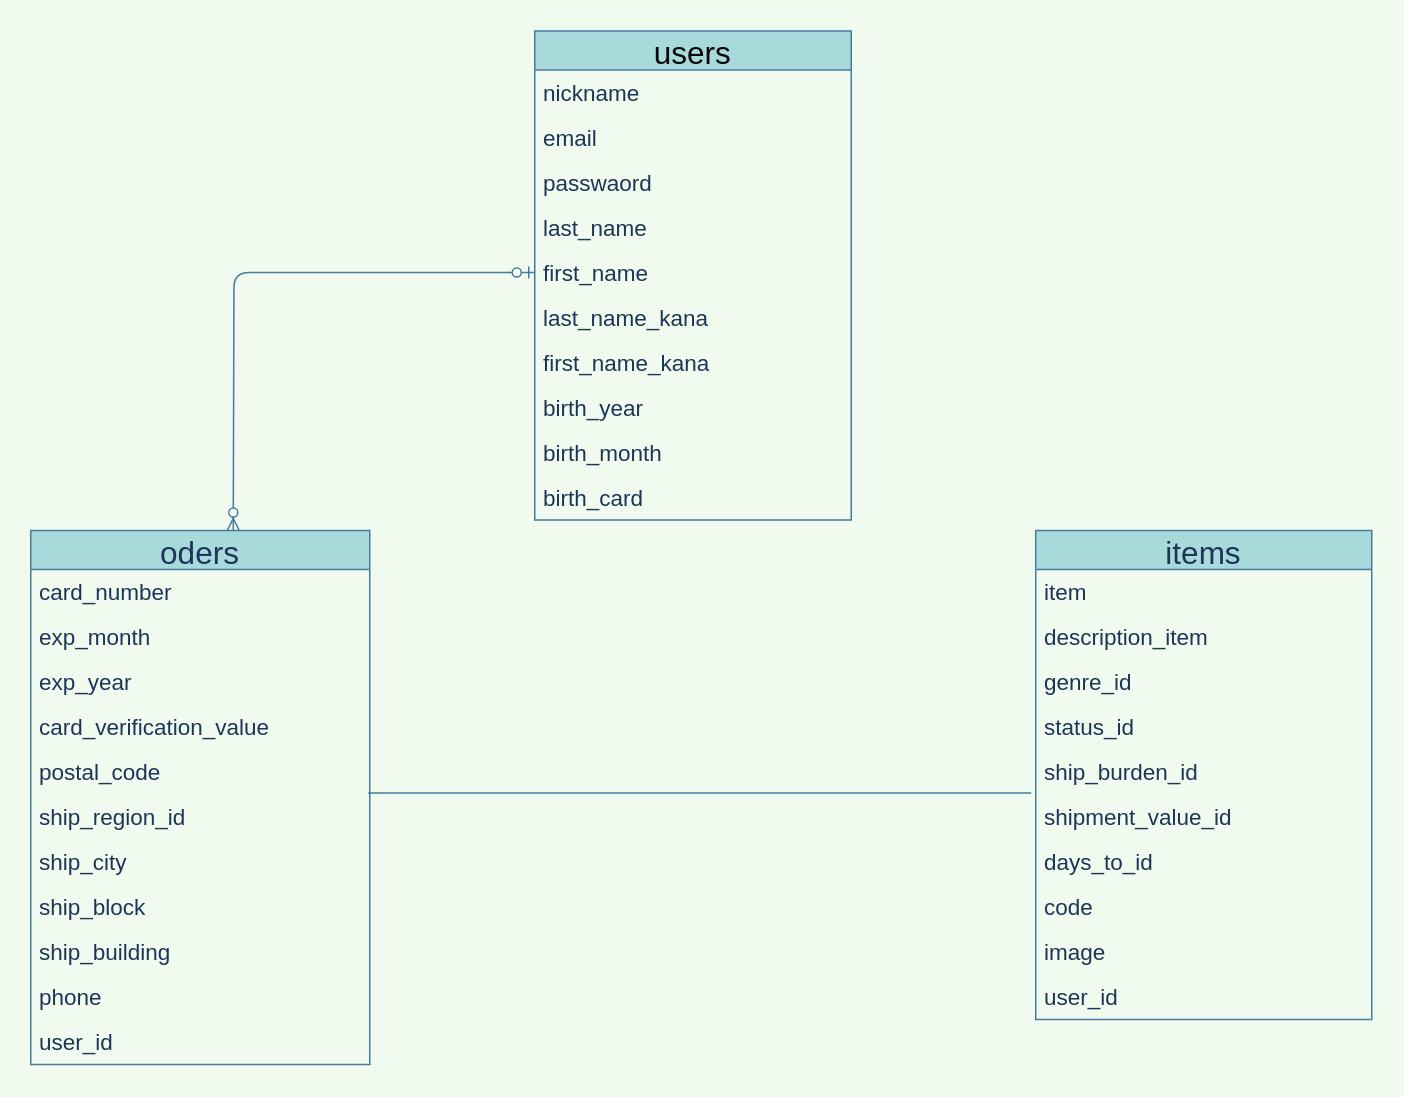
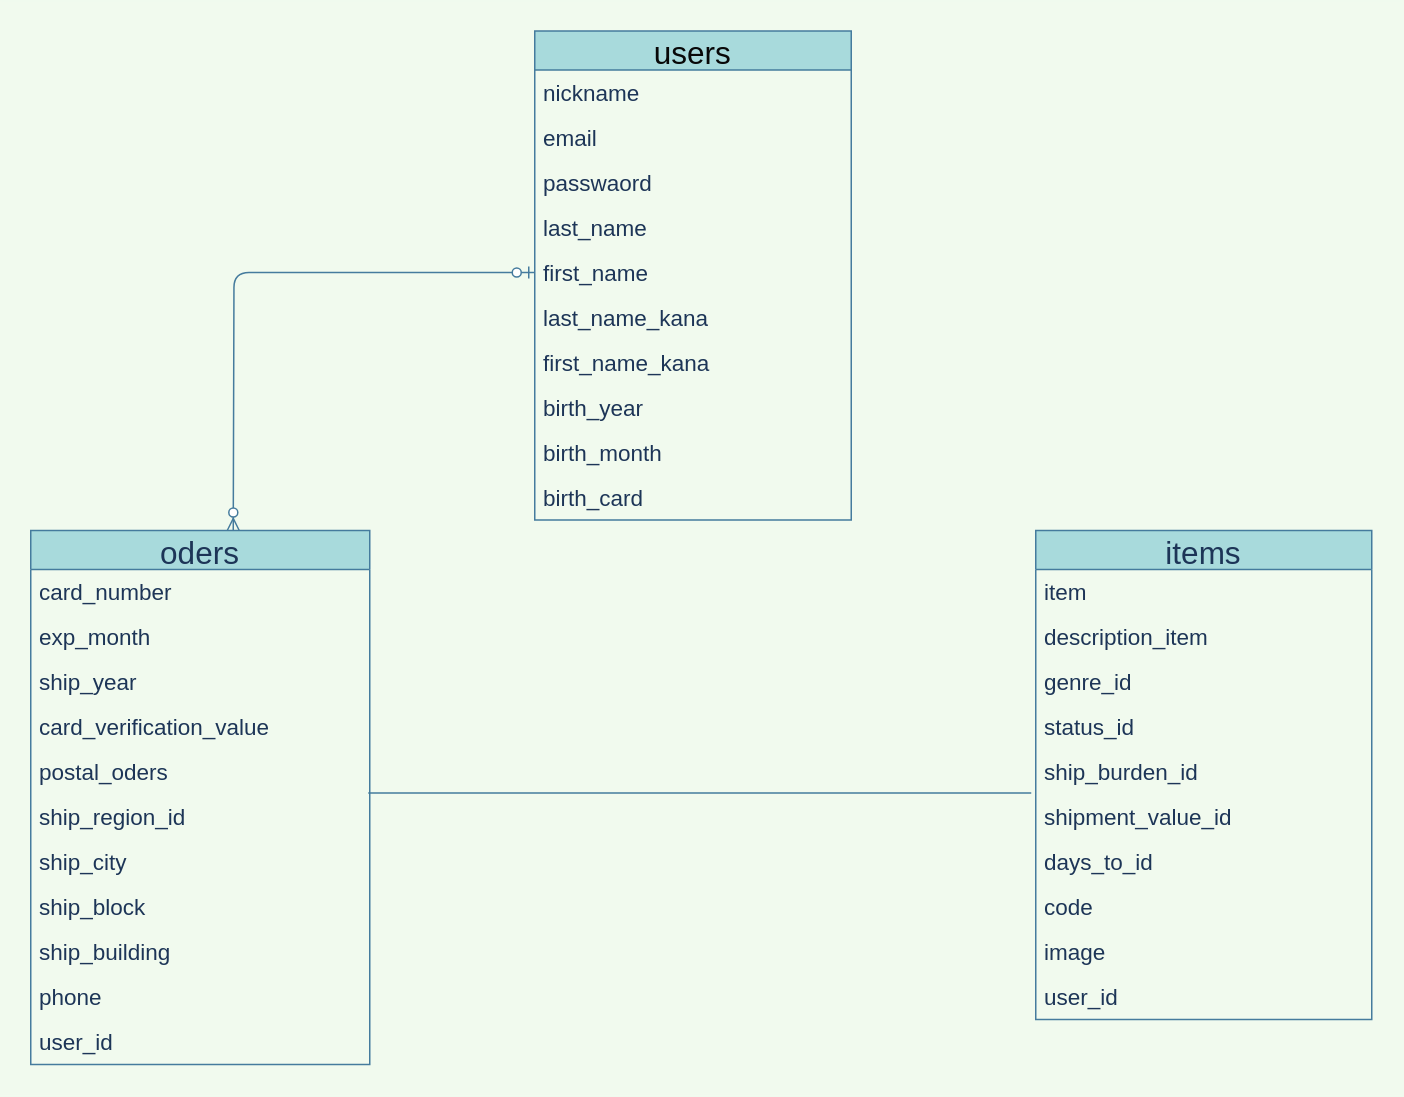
- <mxCell id="16" value="exp_year" style="text;strokeColor=none;fillColor=none;spacingLeft=4;spacingRight=4;overflow=hidden;rotatable=0;points=[[0,0.5],[1,0.5]];portConstraint=eastwest;fontSize=15;fontColor=#1D3557;" vertex="1" parent="13"><mxGeometry y="86" width="226" height="30" as="geometry" /></mxCell>
+ <mxCell id="16" value="ship_year" style="text;strokeColor=none;fillColor=none;spacingLeft=4;spacingRight=4;overflow=hidden;rotatable=0;points=[[0,0.5],[1,0.5]];portConstraint=eastwest;fontSize=15;fontColor=#1D3557;" vertex="1" parent="13"><mxGeometry y="86" width="226" height="30" as="geometry" /></mxCell>
- <mxCell id="18" value="postal_code" style="text;strokeColor=none;fillColor=none;spacingLeft=4;spacingRight=4;overflow=hidden;rotatable=0;points=[[0,0.5],[1,0.5]];portConstraint=eastwest;fontSize=15;fontColor=#1D3557;" vertex="1" parent="13"><mxGeometry y="146" width="226" height="30" as="geometry" /></mxCell>
+ <mxCell id="18" value="postal_oders" style="text;strokeColor=none;fillColor=none;spacingLeft=4;spacingRight=4;overflow=hidden;rotatable=0;points=[[0,0.5],[1,0.5]];portConstraint=eastwest;fontSize=15;fontColor=#1D3557;" vertex="1" parent="13"><mxGeometry y="146" width="226" height="30" as="geometry" /></mxCell>
